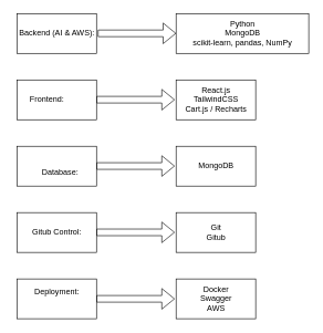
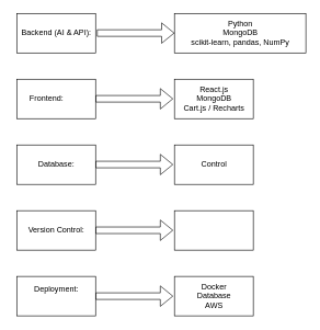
- <mxCell id="5" value="Backend (AI &amp;amp; AWS):" style="text;html=1;align=center;verticalAlign=middle;resizable=0;points=[];autosize=1;strokeColor=none;fillColor=none;" vertex="1" parent="1"><mxGeometry x="20" y="35" width="130" height="30" as="geometry" /></mxCell>
+ <mxCell id="5" value="Backend (AI &amp;amp; API):" style="text;html=1;align=center;verticalAlign=middle;resizable=0;points=[];autosize=1;strokeColor=none;fillColor=none;" vertex="1" parent="1"><mxGeometry x="20" y="35" width="130" height="30" as="geometry" /></mxCell>
- <mxCell id="20" value="React.js&lt;div&gt;TailwindCSS&lt;/div&gt;&lt;div&gt;Cart.js / Recharts&lt;/div&gt;" style="text;html=1;align=center;verticalAlign=middle;resizable=0;points=[];autosize=1;strokeColor=none;fillColor=none;" vertex="1" parent="1"><mxGeometry x="265" y="120" width="120" height="60" as="geometry" /></mxCell>
+ <mxCell id="20" value="React.js&lt;div&gt;MongoDB&lt;/div&gt;&lt;div&gt;Cart.js / Recharts&lt;/div&gt;" style="text;html=1;align=center;verticalAlign=middle;resizable=0;points=[];autosize=1;strokeColor=none;fillColor=none;" vertex="1" parent="1"><mxGeometry x="265" y="120" width="120" height="60" as="geometry" /></mxCell>
- <mxCell id="22" value="MongoDB" style="text;html=1;align=center;verticalAlign=middle;resizable=0;points=[];autosize=1;strokeColor=none;fillColor=none;" vertex="1" parent="1"><mxGeometry x="285" y="235" width="80" height="30" as="geometry" /></mxCell>
+ <mxCell id="22" value="Control" style="text;html=1;align=center;verticalAlign=middle;resizable=0;points=[];autosize=1;strokeColor=none;fillColor=none;" vertex="1" parent="1"><mxGeometry x="285" y="235" width="80" height="30" as="geometry" /></mxCell>
- <mxCell id="7" value="Database:" style="text;html=1;align=center;verticalAlign=middle;resizable=0;points=[];autosize=1;strokeColor=none;fillColor=none;" vertex="1" parent="1"><mxGeometry x="50" y="245" width="80" height="30" as="geometry" /></mxCell>
+ <mxCell id="7" value="Database:" style="text;html=1;align=center;verticalAlign=middle;resizable=0;points=[];autosize=1;strokeColor=none;fillColor=none;" vertex="1" parent="1"><mxGeometry x="45" y="235" width="80" height="30" as="geometry" /></mxCell>
- <mxCell id="9" value="Gitub Control:" style="text;html=1;align=center;verticalAlign=middle;resizable=0;points=[];autosize=1;strokeColor=none;fillColor=none;" vertex="1" parent="1"><mxGeometry x="30" y="335" width="110" height="30" as="geometry" /></mxCell>
+ <mxCell id="9" value="Version Control:" style="text;html=1;align=center;verticalAlign=middle;resizable=0;points=[];autosize=1;strokeColor=none;fillColor=none;" vertex="1" parent="1"><mxGeometry x="30" y="335" width="110" height="30" as="geometry" /></mxCell>
- <mxCell id="24" value="Git&lt;div&gt;Gitub&lt;/div&gt;" style="text;html=1;align=center;verticalAlign=middle;resizable=0;points=[];autosize=1;strokeColor=none;fillColor=none;" vertex="1" parent="1"><mxGeometry x="300" y="330" width="50" height="40" as="geometry" /></mxCell>
- <mxCell id="26" value="Docker&lt;div&gt;Swagger&lt;/div&gt;&lt;div&gt;AWS&lt;/div&gt;" style="text;html=1;align=center;verticalAlign=middle;resizable=0;points=[];autosize=1;strokeColor=none;fillColor=none;" vertex="1" parent="1"><mxGeometry x="290" y="420" width="70" height="60" as="geometry" /></mxCell>
+ <mxCell id="26" value="Docker&lt;div&gt;Database&lt;/div&gt;&lt;div&gt;AWS&lt;/div&gt;" style="text;html=1;align=center;verticalAlign=middle;resizable=0;points=[];autosize=1;strokeColor=none;fillColor=none;" vertex="1" parent="1"><mxGeometry x="290" y="420" width="70" height="60" as="geometry" /></mxCell>
